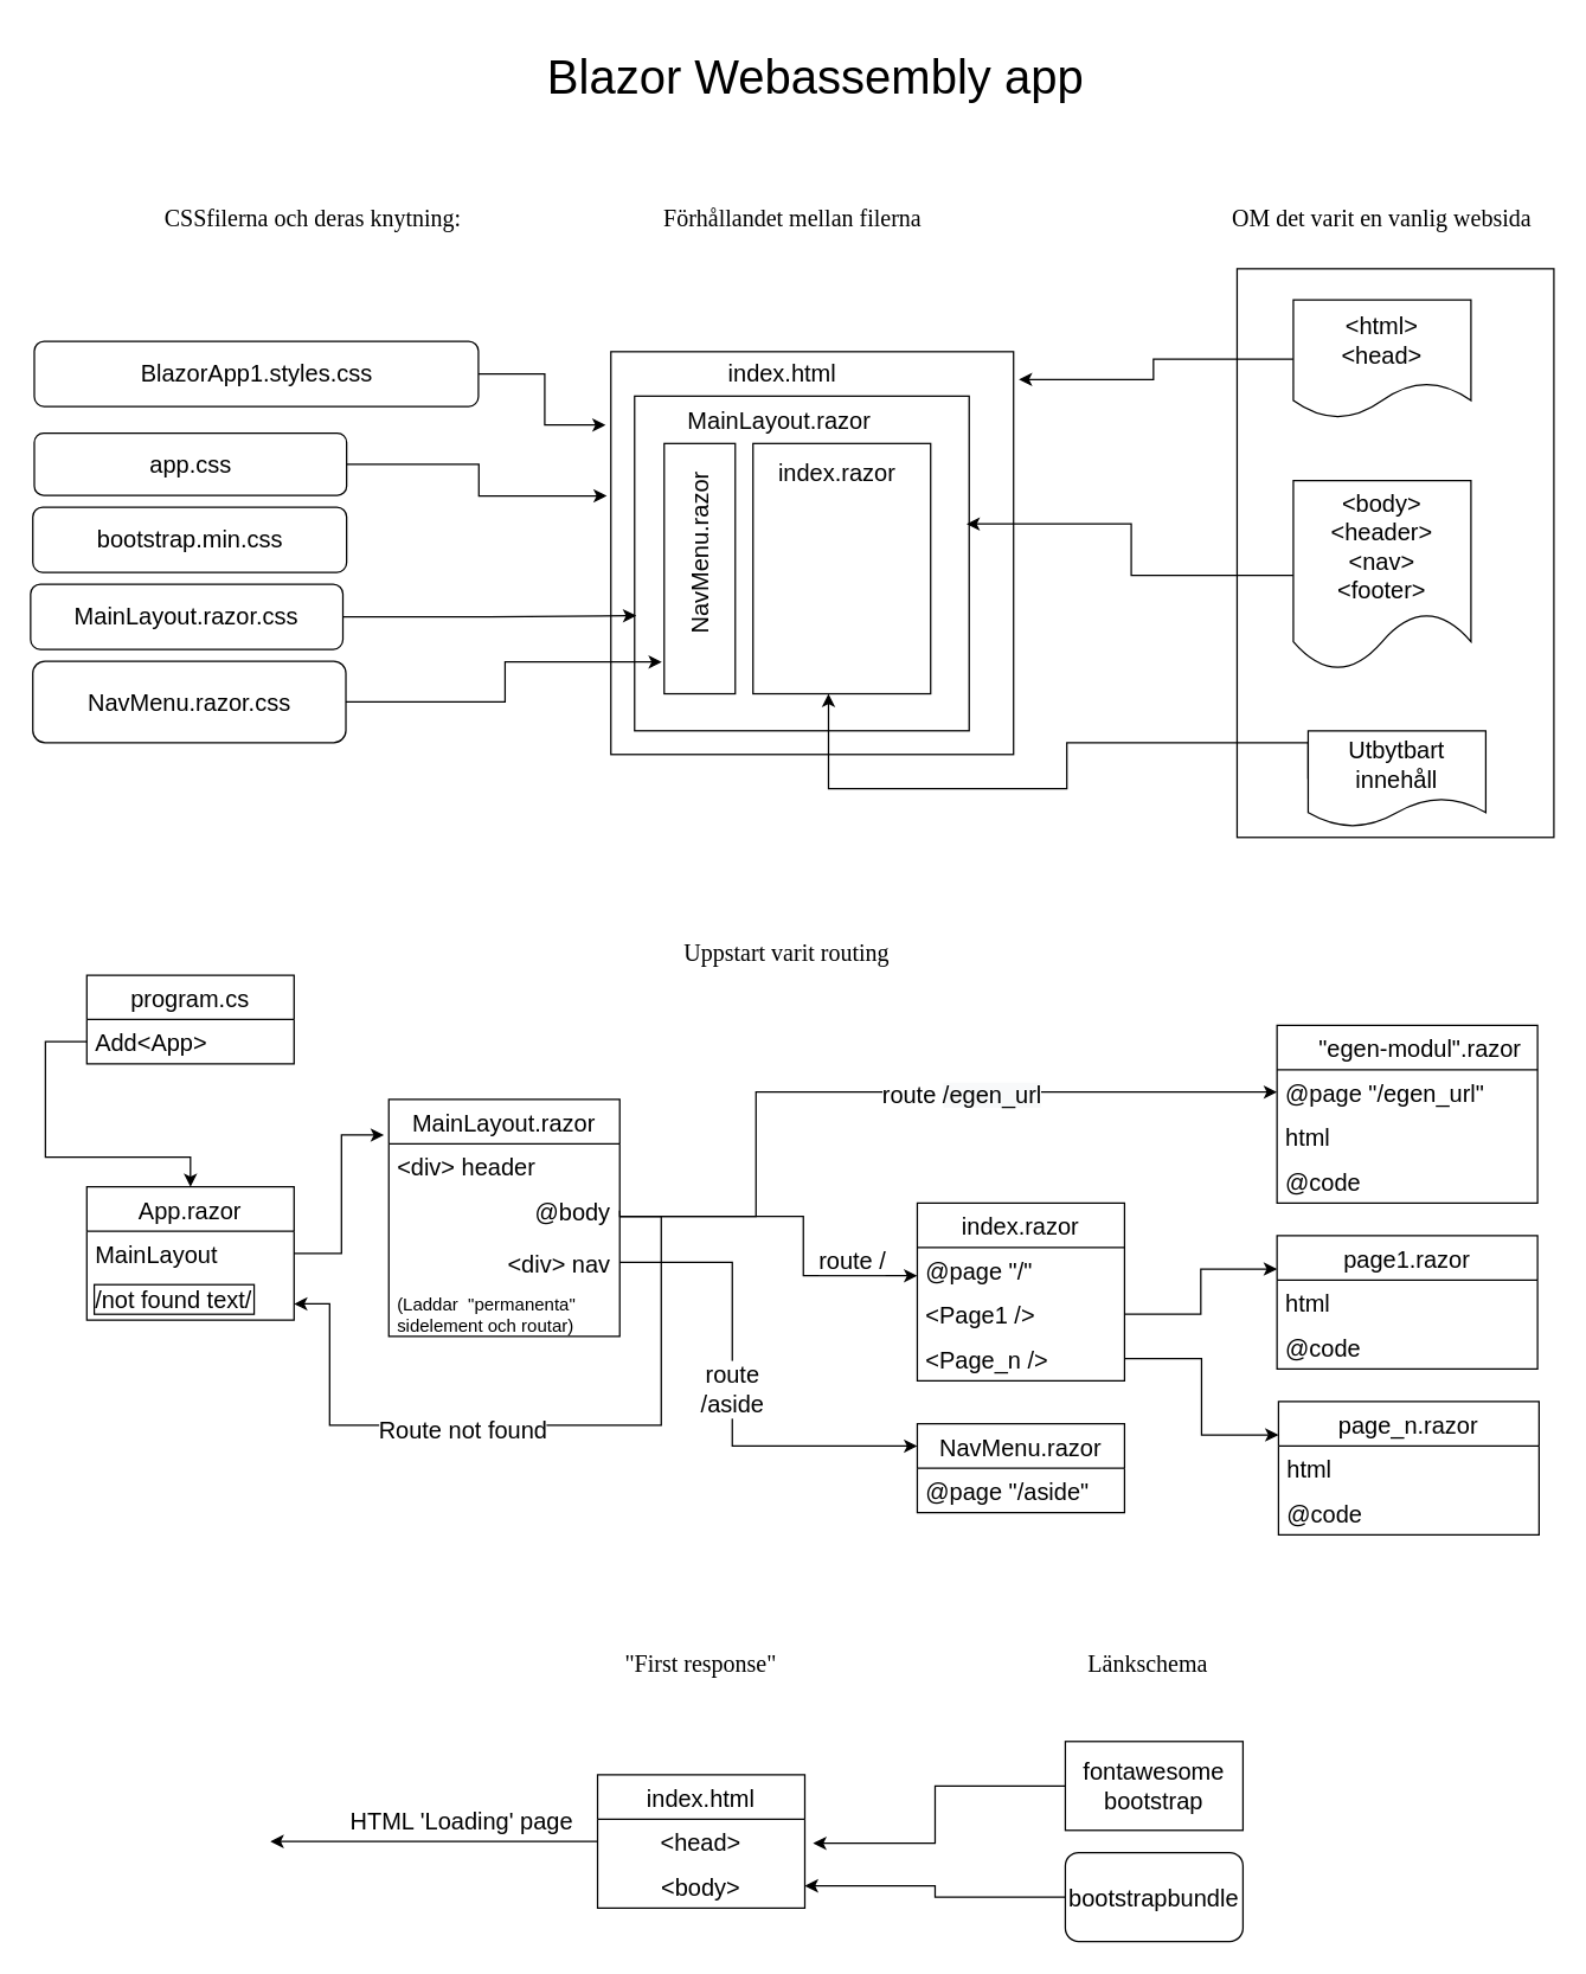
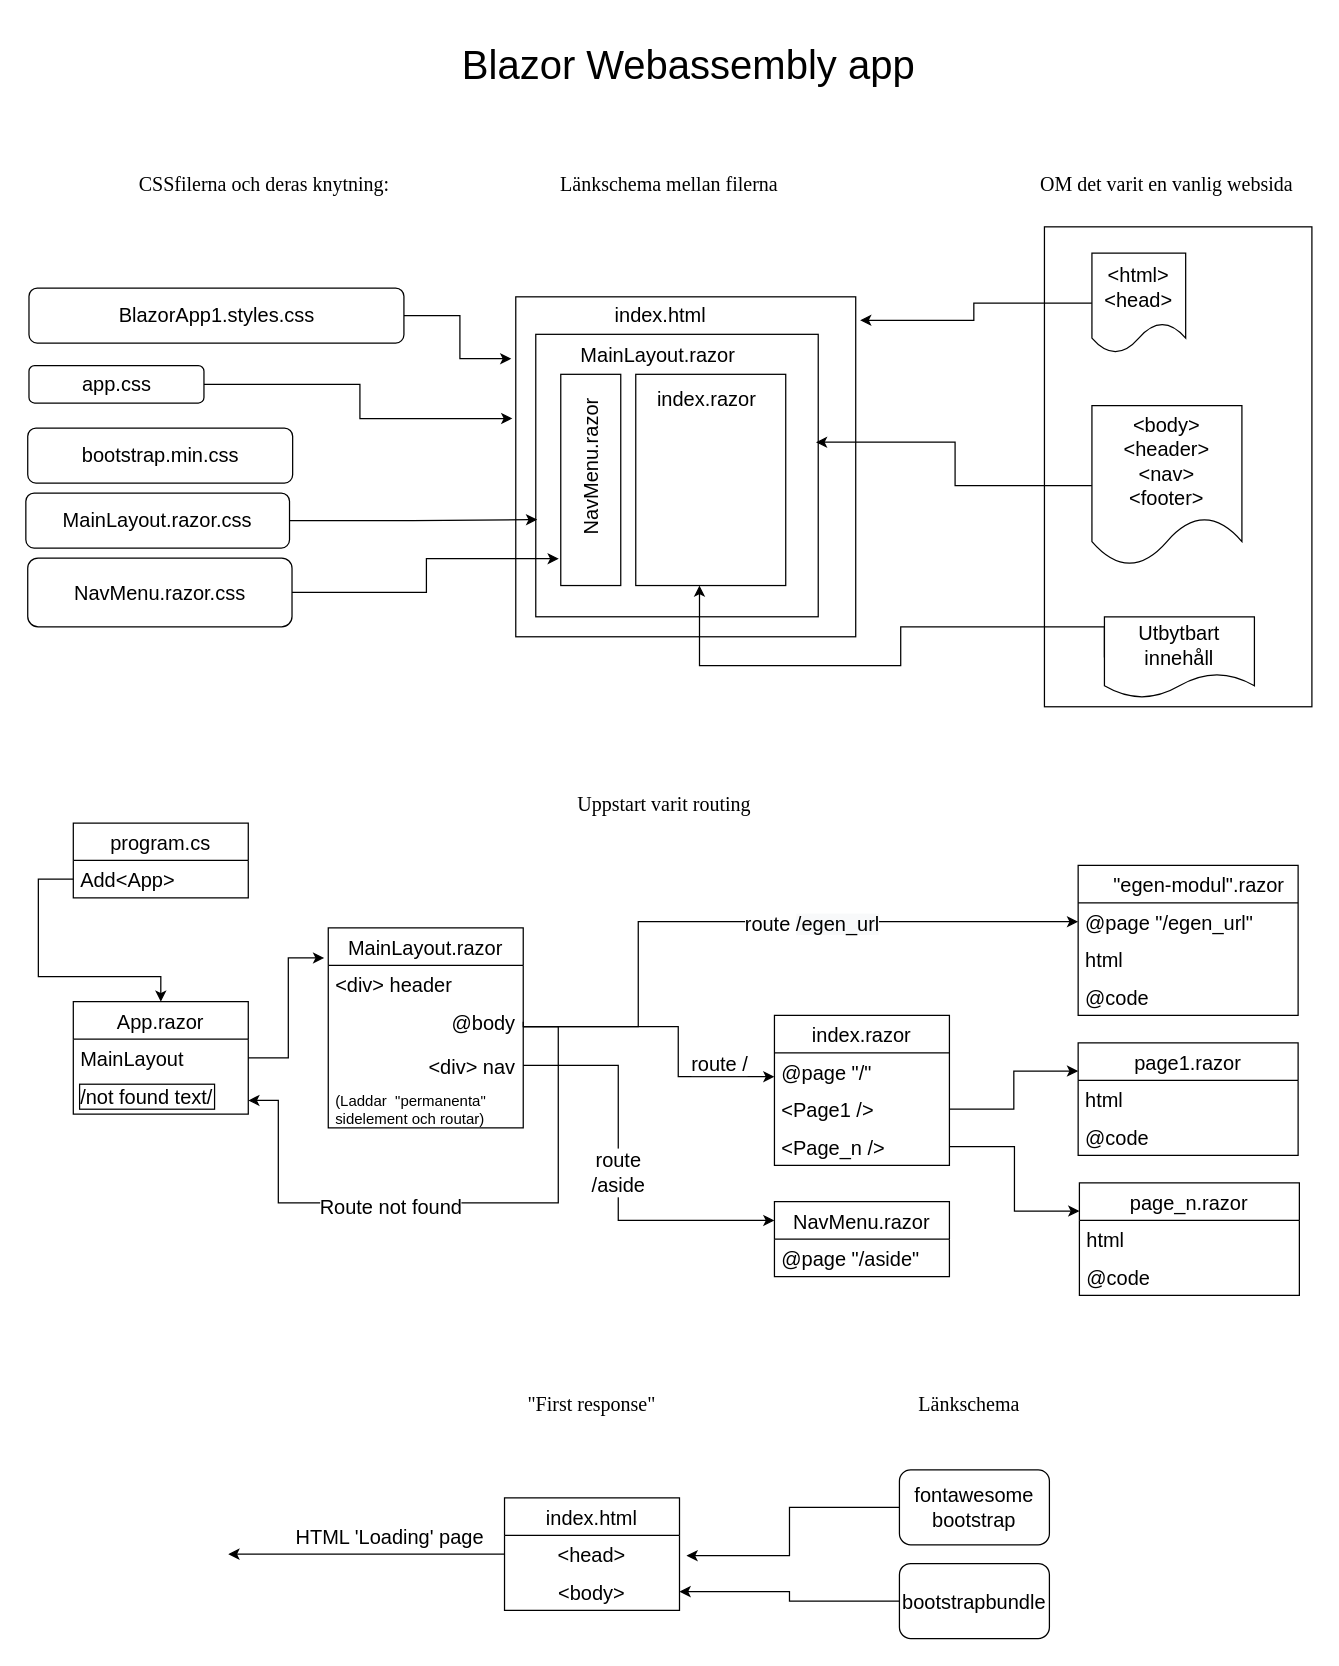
- <mxCell id="65" value="&lt;font face=&quot;Times New Roman&quot;&gt;Förhållandet mellan filerna&lt;/font&gt;" style="text;html=1;strokeColor=none;fillColor=none;align=center;verticalAlign=middle;whiteSpace=wrap;rounded=0;dashed=1;labelBackgroundColor=none;labelBorderColor=none;fontSize=16;" parent="1" vertex="1"><mxGeometry x="422.12" y="132" width="225.76" height="30" as="geometry" /></mxCell>
+ <mxCell id="65" value="&lt;font face=&quot;Times New Roman&quot;&gt;Länkschema mellan filerna&lt;/font&gt;" style="text;html=1;strokeColor=none;fillColor=none;align=center;verticalAlign=middle;whiteSpace=wrap;rounded=0;dashed=1;labelBackgroundColor=none;labelBorderColor=none;fontSize=16;" parent="1" vertex="1"><mxGeometry x="422.12" y="132" width="225.76" height="30" as="geometry" /></mxCell>
- <mxCell id="35" value="&amp;lt;html&amp;gt;&lt;br&gt;&amp;lt;head&amp;gt;" style="shape=document;whiteSpace=wrap;html=1;boundedLbl=1;fontSize=16;" parent="1" vertex="1"><mxGeometry x="873" y="202" width="120" height="80" as="geometry" /></mxCell>
+ <mxCell id="35" value="&amp;lt;html&amp;gt;&lt;br&gt;&amp;lt;head&amp;gt;" style="shape=document;whiteSpace=wrap;html=1;boundedLbl=1;fontSize=16;" parent="1" vertex="1"><mxGeometry x="873" y="202" width="75" height="80" as="geometry" /></mxCell>
- <mxCell id="61" value="&lt;span style=&quot;color: rgb(0 , 0 , 0) ; font-family: &amp;#34;helvetica&amp;#34; ; font-size: 16px ; font-style: normal ; font-weight: 400 ; letter-spacing: normal ; text-align: center ; text-indent: 0px ; text-transform: none ; word-spacing: 0px ; display: inline ; float: none&quot;&gt;app.css&lt;/span&gt;" style="rounded=1;whiteSpace=wrap;html=1;labelBackgroundColor=none;fontSize=16;" parent="1" vertex="1"><mxGeometry x="22.51" y="292" width="210.97" height="42" as="geometry" /></mxCell>
+ <mxCell id="61" value="&lt;span style=&quot;color: rgb(0 , 0 , 0) ; font-family: &amp;#34;helvetica&amp;#34; ; font-size: 16px ; font-style: normal ; font-weight: 400 ; letter-spacing: normal ; text-align: center ; text-indent: 0px ; text-transform: none ; word-spacing: 0px ; display: inline ; float: none&quot;&gt;app.css&lt;/span&gt;" style="rounded=1;whiteSpace=wrap;html=1;labelBackgroundColor=none;fontSize=16;" parent="1" vertex="1"><mxGeometry x="22.51" y="292" width="140" height="30" as="geometry" /></mxCell>
- <mxCell id="7" value="fontawesome&lt;br style=&quot;font-size: 16px;&quot;&gt;bootstrap" style="whiteSpace=wrap;html=1;fontSize=16;rounded=0;" parent="1" vertex="1"><mxGeometry x="718.97" y="1175.5" width="120" height="60" as="geometry" /></mxCell>
+ <mxCell id="7" value="fontawesome&lt;br style=&quot;font-size: 16px;&quot;&gt;bootstrap" style="rounded=1;whiteSpace=wrap;html=1;fontSize=16;" parent="1" vertex="1"><mxGeometry x="718.97" y="1175.5" width="120" height="60" as="geometry" /></mxCell>
